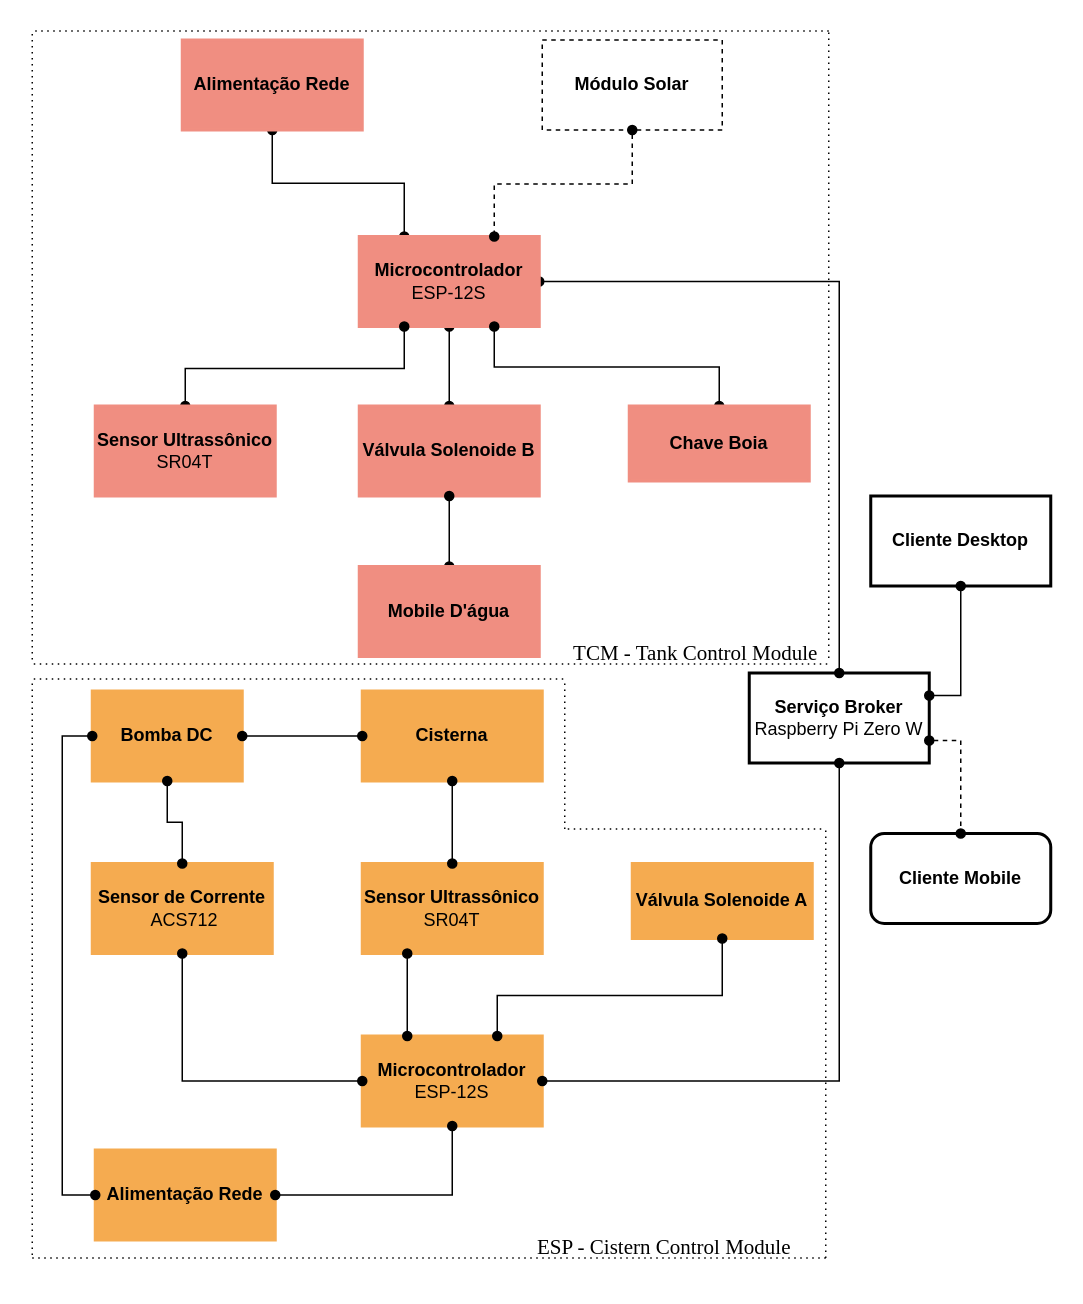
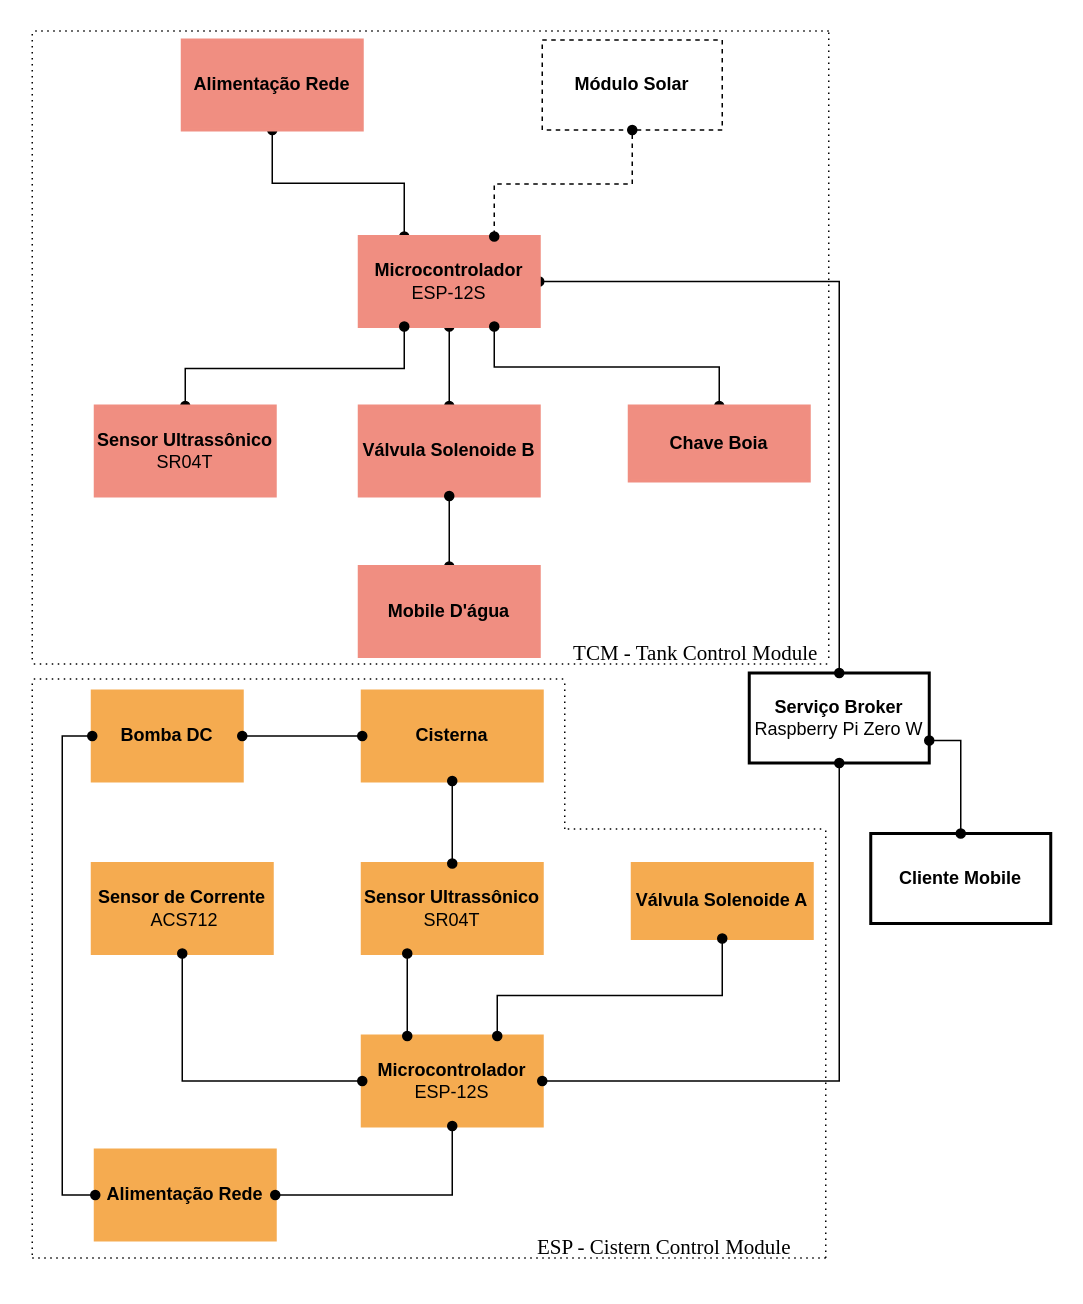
- <mxCell id="33" value="&lt;font color=&quot;#000000&quot;&gt;&lt;b&gt;Cliente Desktop&lt;/b&gt;&lt;br&gt;&lt;/font&gt;" style="rounded=0;whiteSpace=wrap;html=1;fillColor=none;strokeColor=#000000;strokeWidth=2;" parent="1" vertex="1"><mxGeometry x="580" y="330" width="120" height="60" as="geometry" /></mxCell>
- <mxCell id="31" style="edgeStyle=orthogonalEdgeStyle;rounded=0;orthogonalLoop=1;jettySize=auto;html=1;exitX=1;exitY=0.25;exitDx=0;exitDy=0;entryX=0.5;entryY=1;entryDx=0;entryDy=0;startArrow=oval;startFill=1;endArrow=oval;endFill=1;strokeColor=#000000;" parent="1" source="32" target="33" edge="1"><mxGeometry relative="1" as="geometry" /></mxCell>
- <mxCell id="30" style="edgeStyle=orthogonalEdgeStyle;rounded=0;orthogonalLoop=1;jettySize=auto;html=1;exitX=1;exitY=0.75;exitDx=0;exitDy=0;entryX=0.5;entryY=0;entryDx=0;entryDy=0;startArrow=oval;startFill=1;endArrow=oval;endFill=1;strokeColor=#000000;dashed=1;" parent="1" source="32" target="34" edge="1"><mxGeometry relative="1" as="geometry" /></mxCell>
+ <mxCell id="30" style="edgeStyle=orthogonalEdgeStyle;rounded=0;orthogonalLoop=1;jettySize=auto;html=1;exitX=1;exitY=0.75;exitDx=0;exitDy=0;entryX=0.5;entryY=0;entryDx=0;entryDy=0;startArrow=oval;startFill=1;endArrow=oval;endFill=1;strokeColor=#000000;" parent="1" source="32" target="34" edge="1"><mxGeometry relative="1" as="geometry" /></mxCell>
- <mxCell id="29" value="" style="edgeStyle=orthogonalEdgeStyle;rounded=0;orthogonalLoop=1;jettySize=auto;html=1;startArrow=oval;startFill=1;endArrow=oval;endFill=1;strokeColor=#000000;" parent="1" source="7" target="6" edge="1"><mxGeometry relative="1" as="geometry" /></mxCell>
- <mxCell id="34" value="&lt;font color=&quot;#000000&quot;&gt;&lt;b&gt;Cliente Mobile&lt;/b&gt;&lt;br&gt;&lt;/font&gt;" style="whiteSpace=wrap;html=1;fillColor=none;strokeColor=#000000;strokeWidth=2;rounded=1;" parent="1" vertex="1"><mxGeometry x="580" y="555" width="120" height="60" as="geometry" /></mxCell>
+ <mxCell id="34" value="&lt;font color=&quot;#000000&quot;&gt;&lt;b&gt;Cliente Mobile&lt;/b&gt;&lt;br&gt;&lt;/font&gt;" style="rounded=0;whiteSpace=wrap;html=1;fillColor=none;strokeColor=#000000;strokeWidth=2;" parent="1" vertex="1"><mxGeometry x="580" y="555" width="120" height="60" as="geometry" /></mxCell>
